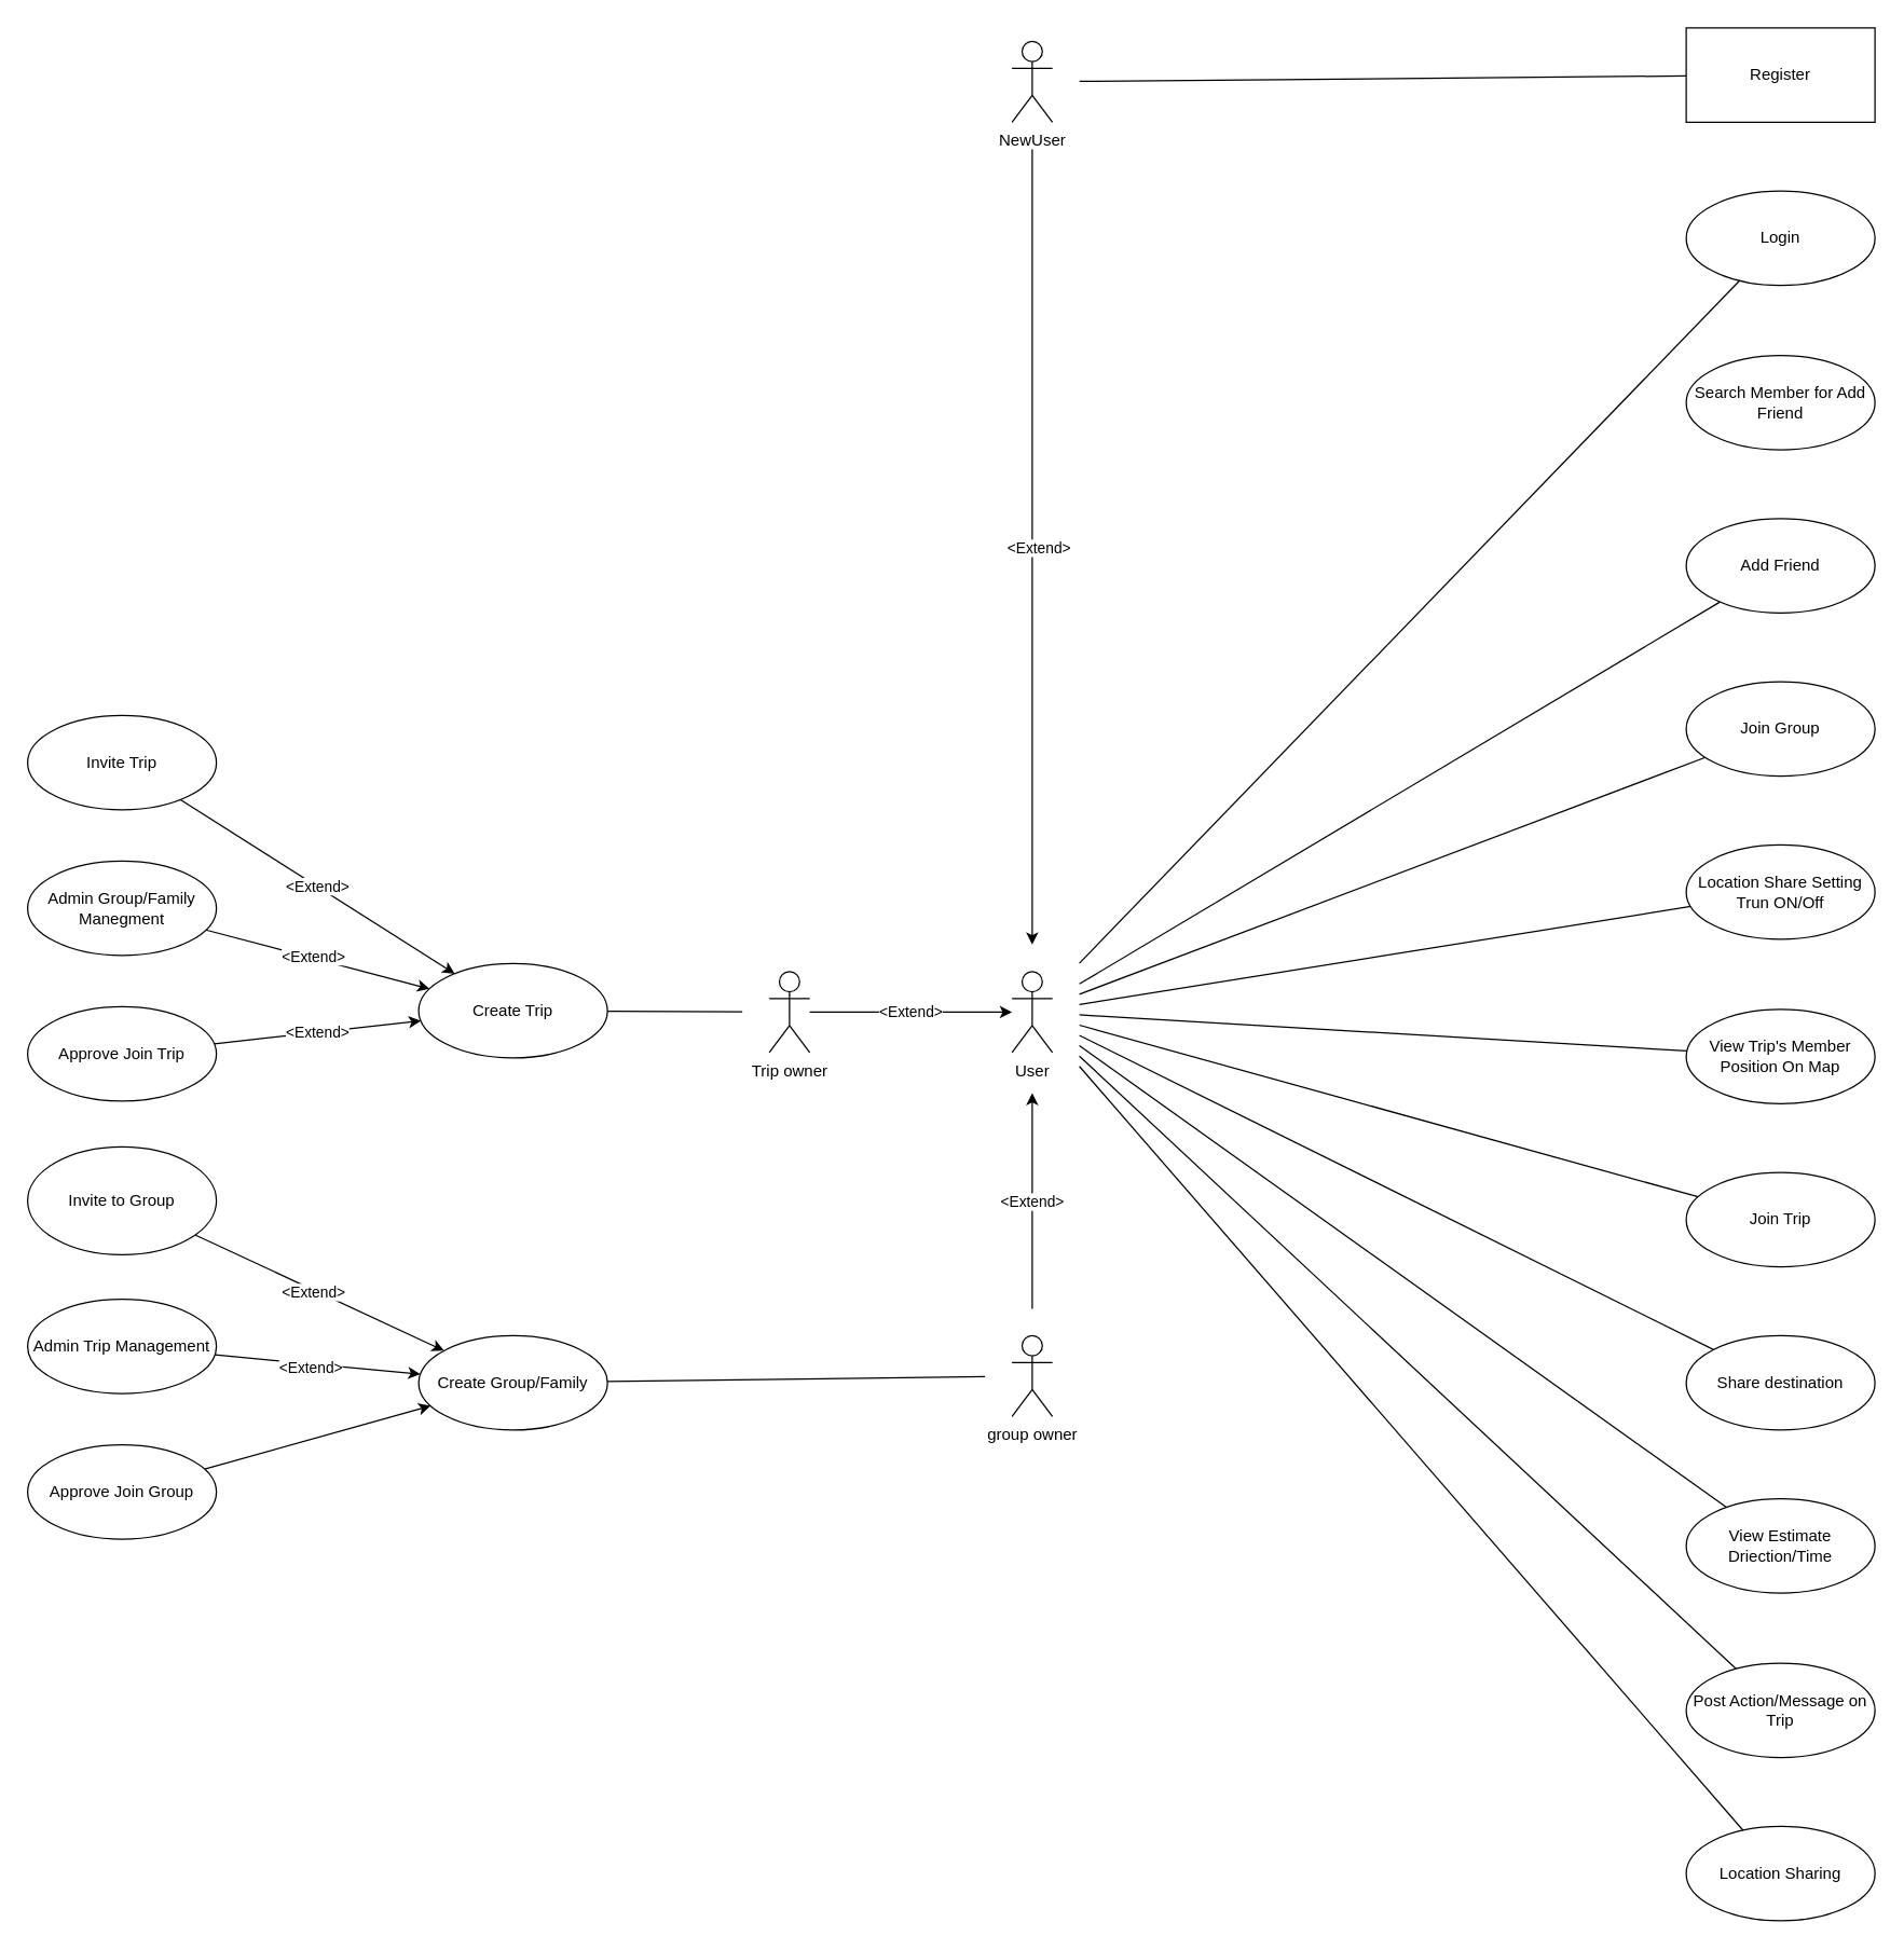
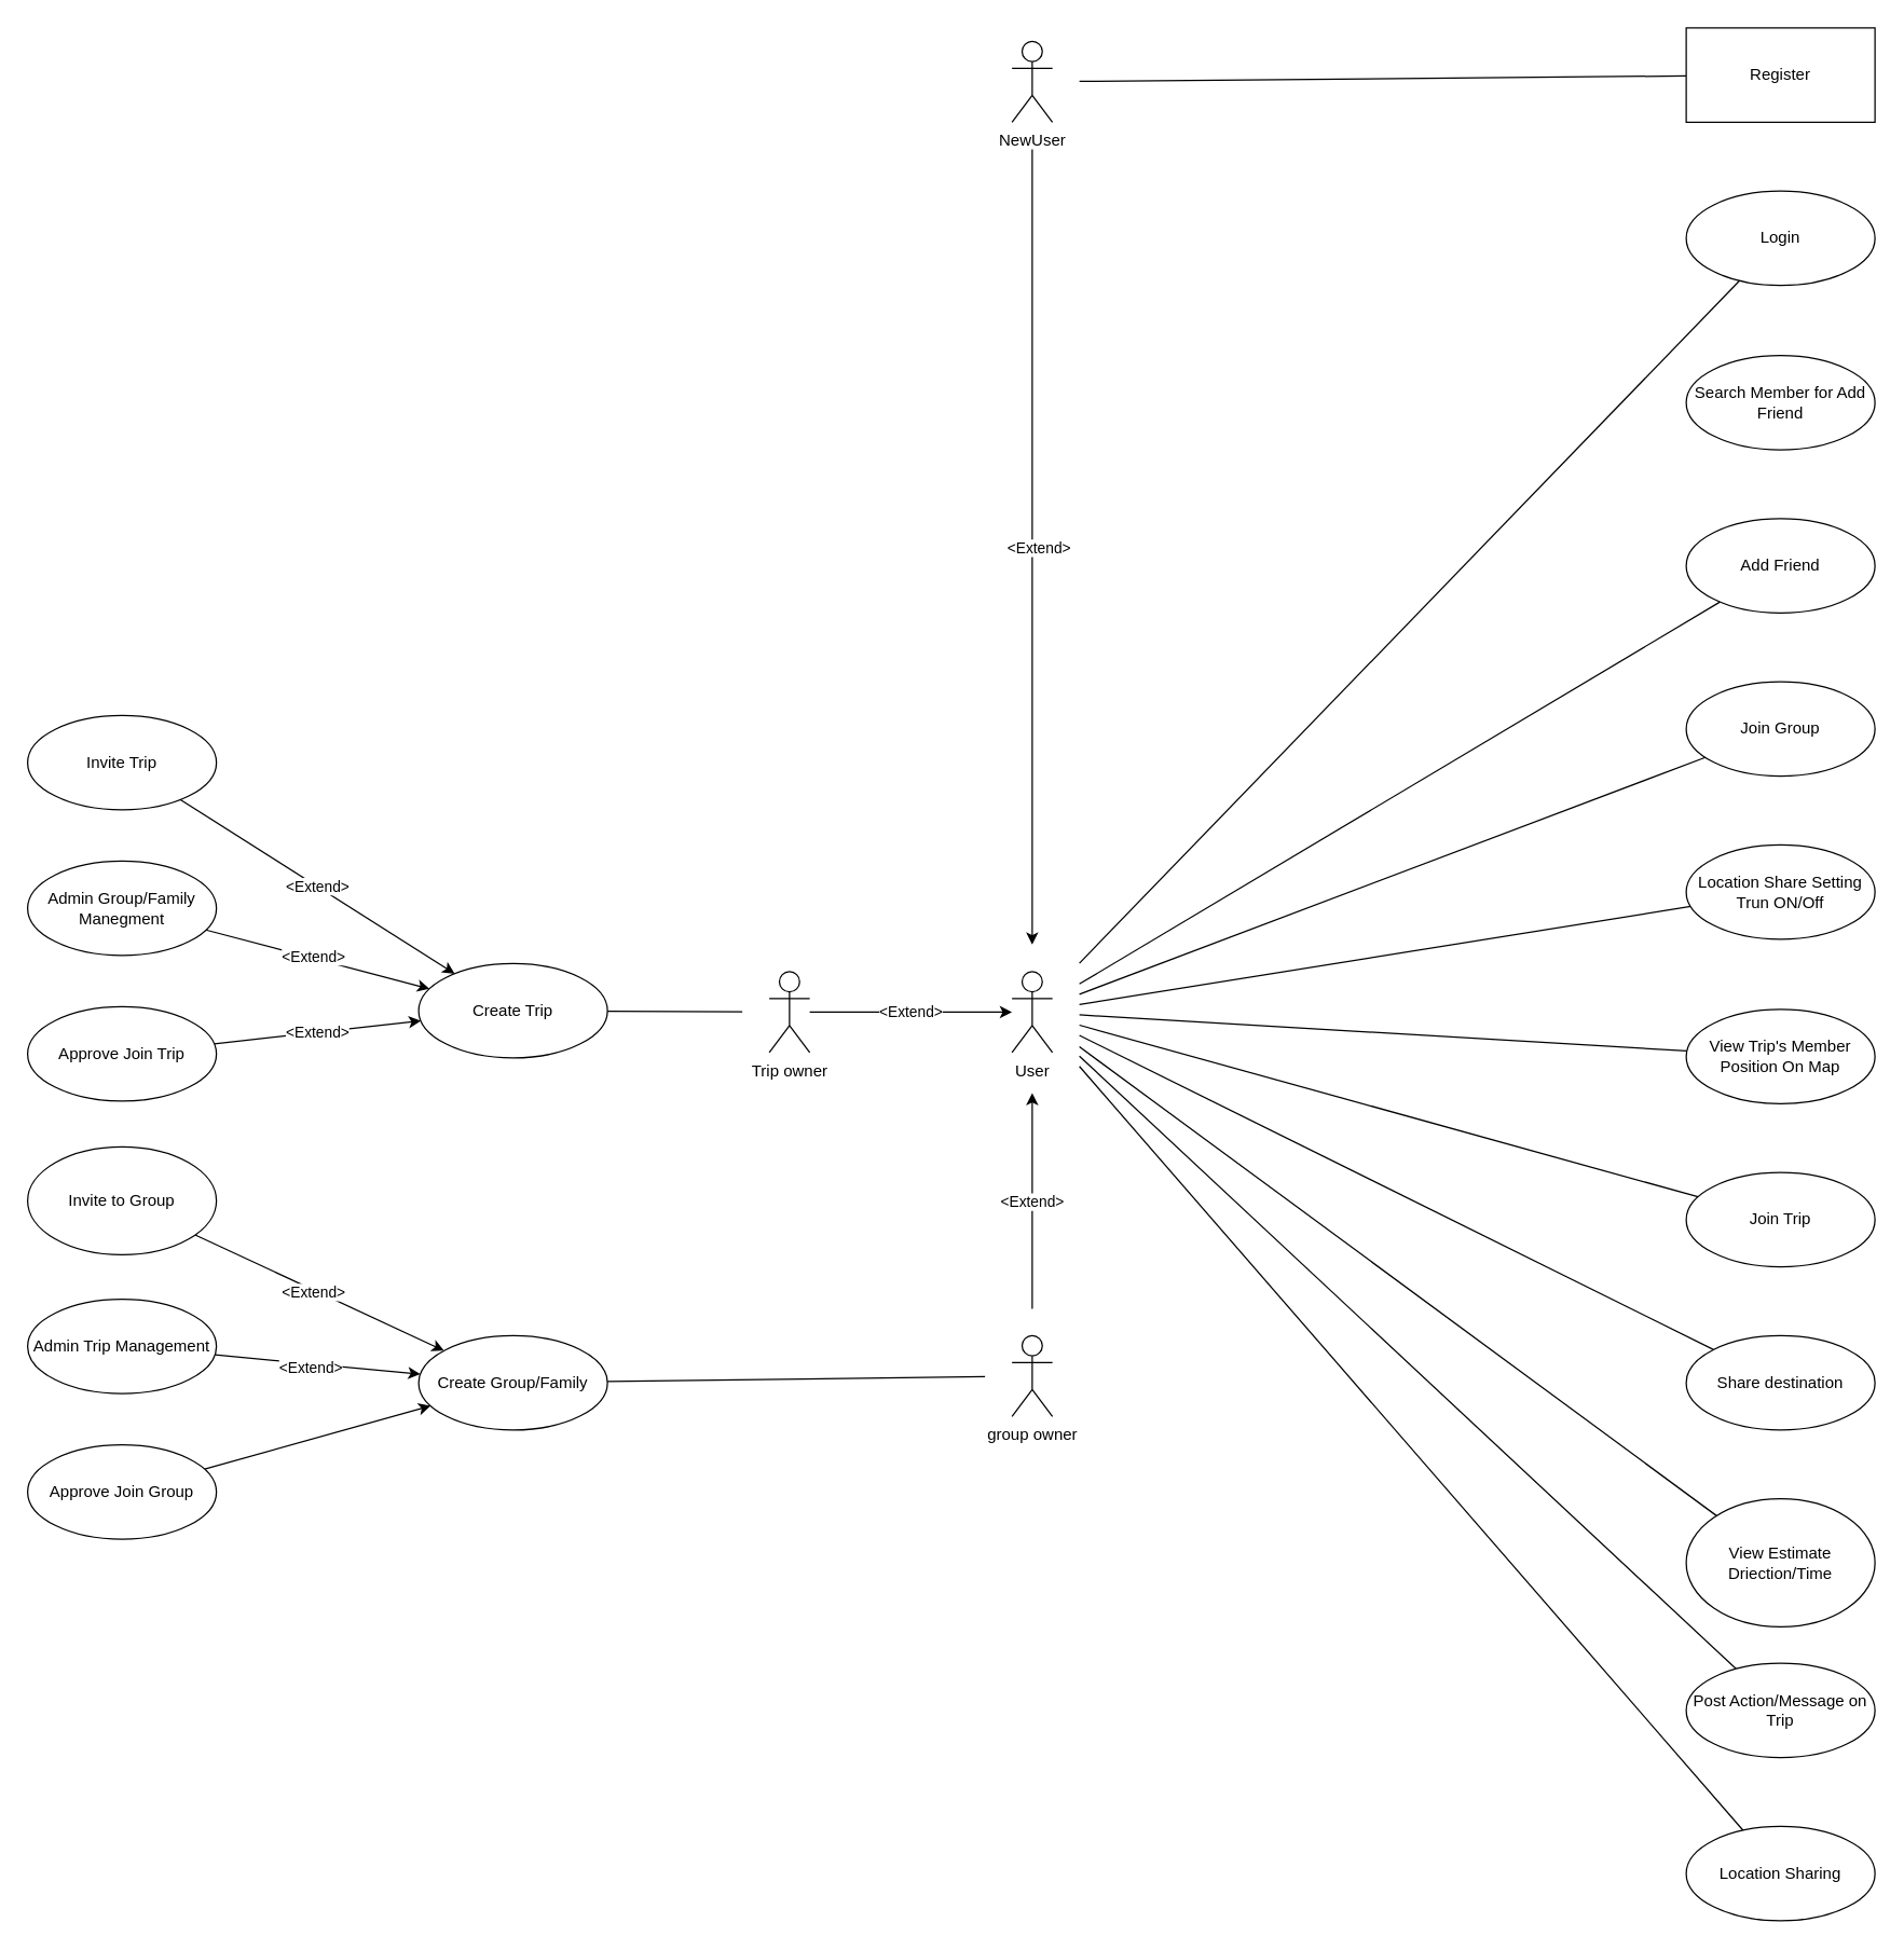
- <mxCell id="37" value="View Estimate Driection/Time" style="ellipse;whiteSpace=wrap;html=1;" parent="1" vertex="1"><mxGeometry x="1250" y="1111" width="140" height="70" as="geometry" /></mxCell>
+ <mxCell id="37" value="View Estimate Driection/Time" style="ellipse;whiteSpace=wrap;html=1;" parent="1" vertex="1"><mxGeometry x="1250" y="1111" width="140" height="95" as="geometry" /></mxCell>
